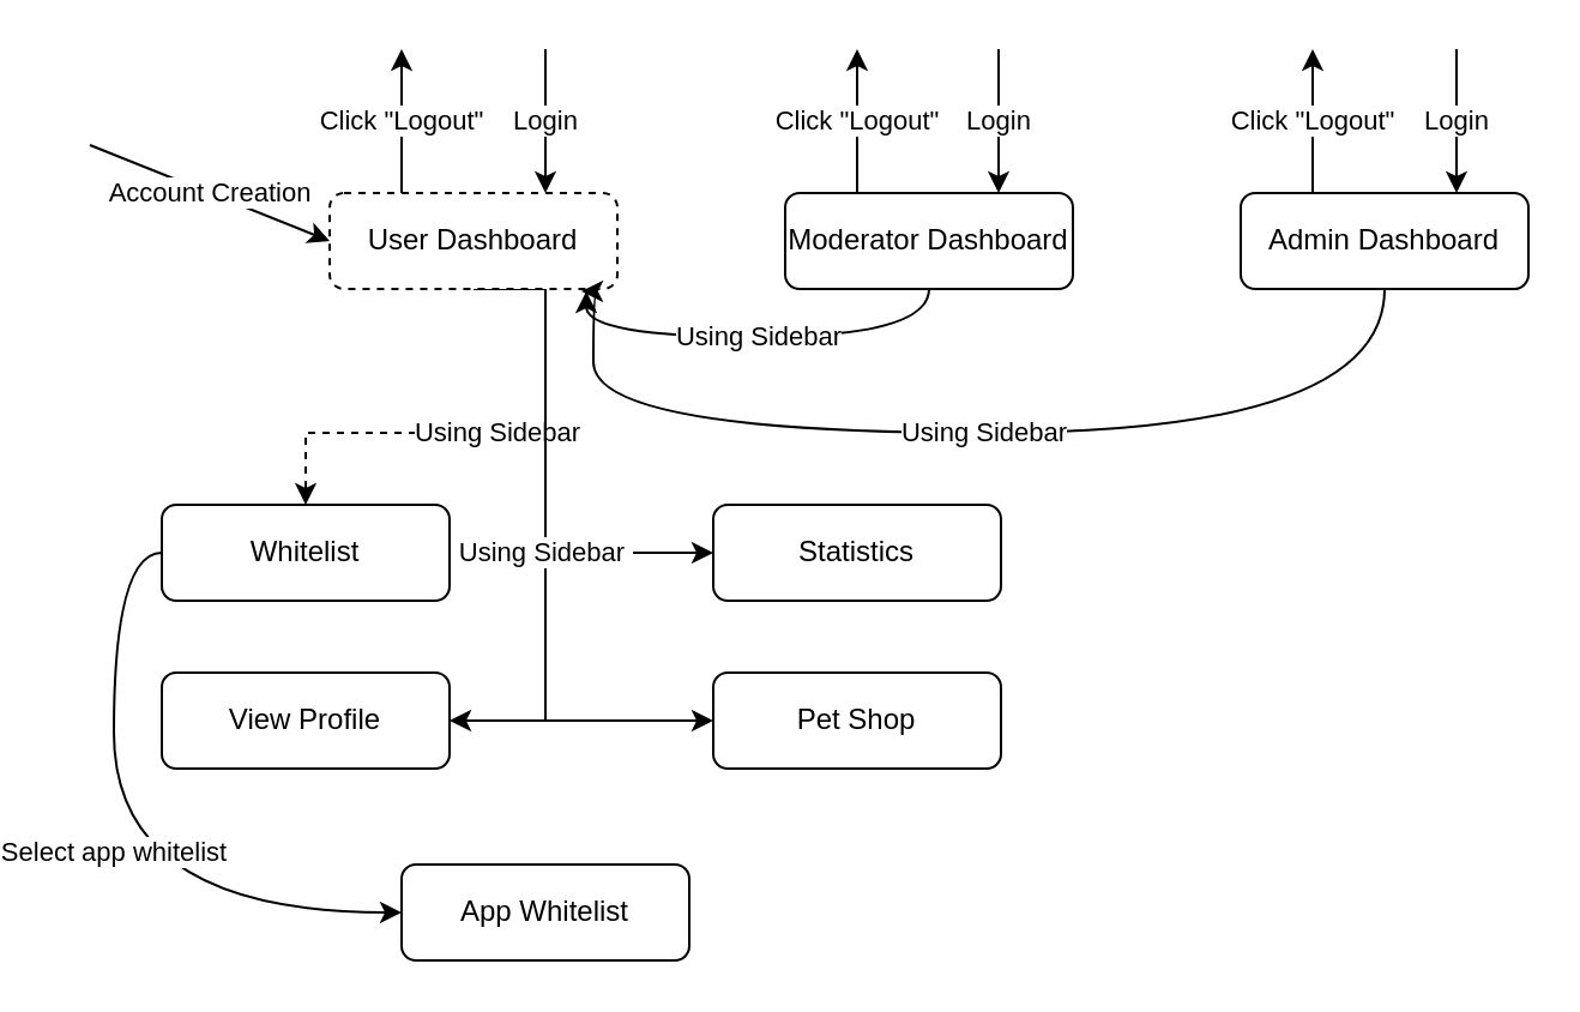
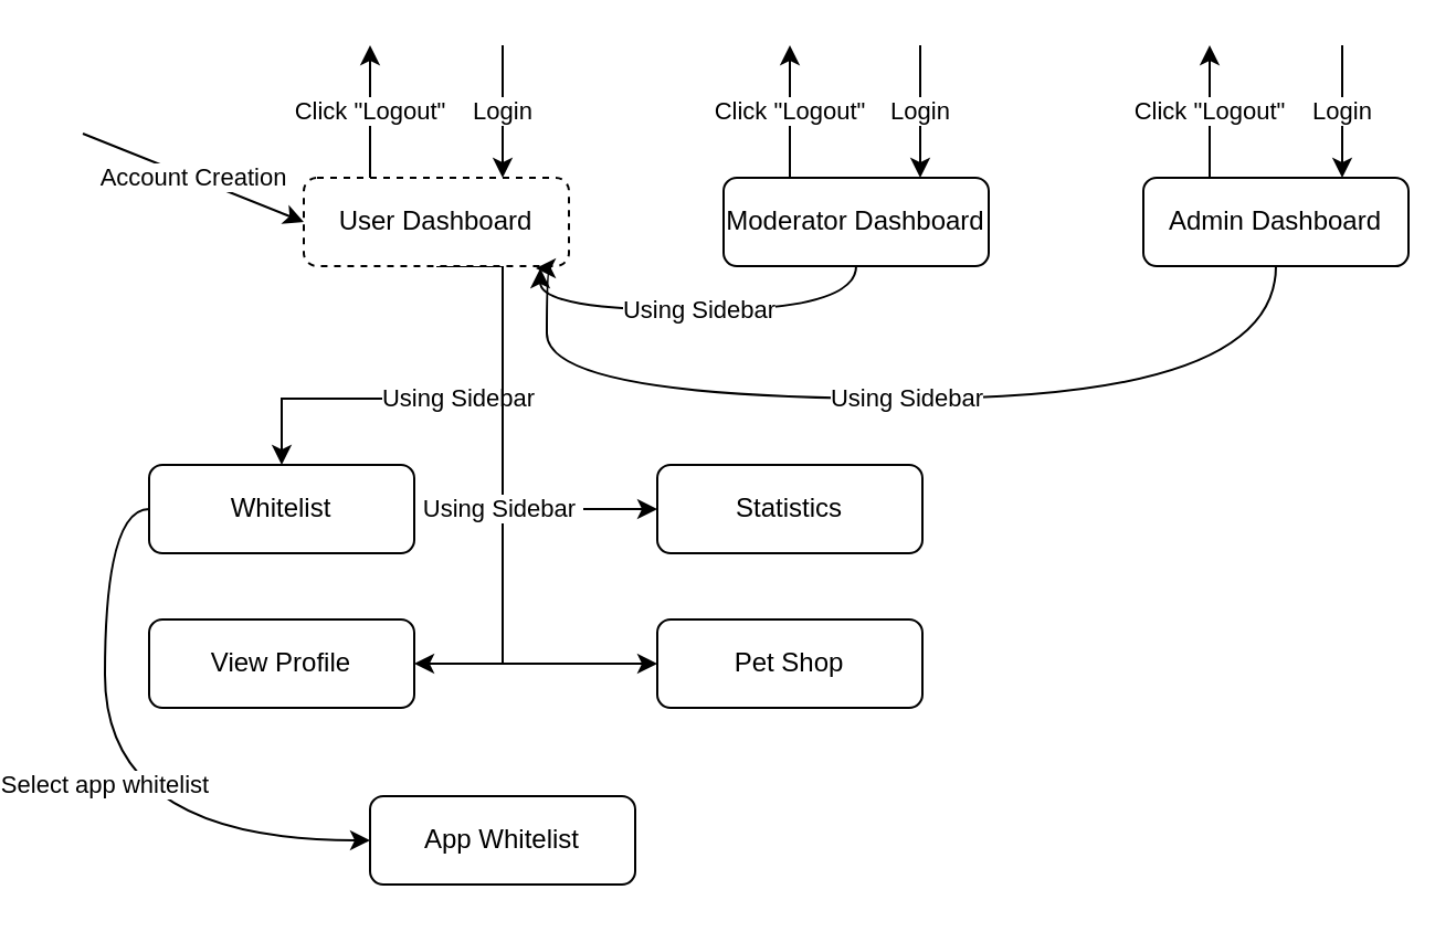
- <mxCell id="2" value="Using Sidebar" style="edgeStyle=orthogonalEdgeStyle;rounded=0;orthogonalLoop=1;jettySize=auto;html=1;exitX=0.5;exitY=1;exitDx=0;exitDy=0;entryX=0.5;entryY=0;entryDx=0;entryDy=0;dashed=1;" edge="1" parent="1" source="6" target="17"><mxGeometry relative="1" as="geometry"><Array as="points"><mxPoint x="210" y="120" /><mxPoint x="210" y="180" /><mxPoint x="110" y="180" /></Array></mxGeometry></mxCell>
+ <mxCell id="2" value="Using Sidebar" style="edgeStyle=orthogonalEdgeStyle;rounded=0;orthogonalLoop=1;jettySize=auto;html=1;exitX=0.5;exitY=1;exitDx=0;exitDy=0;entryX=0.5;entryY=0;entryDx=0;entryDy=0;" edge="1" parent="1" source="6" target="17"><mxGeometry relative="1" as="geometry"><Array as="points"><mxPoint x="210" y="120" /><mxPoint x="210" y="180" /><mxPoint x="110" y="180" /></Array></mxGeometry></mxCell>
